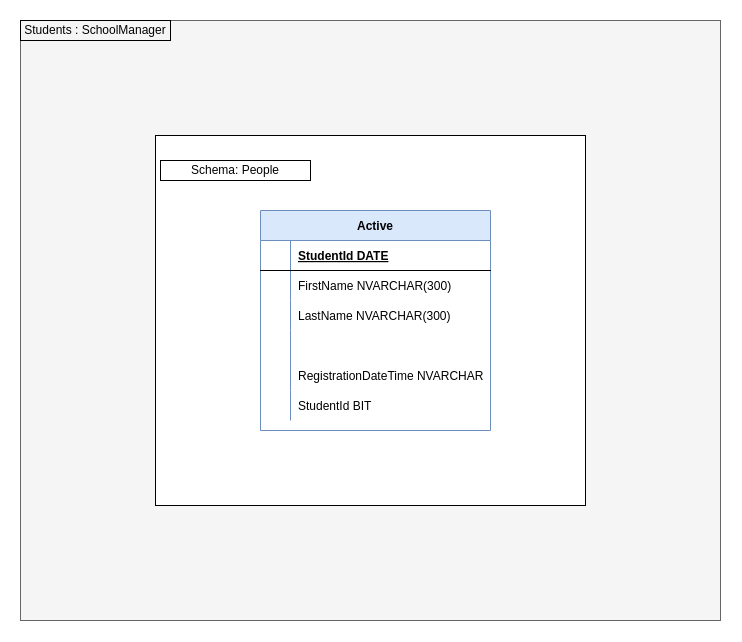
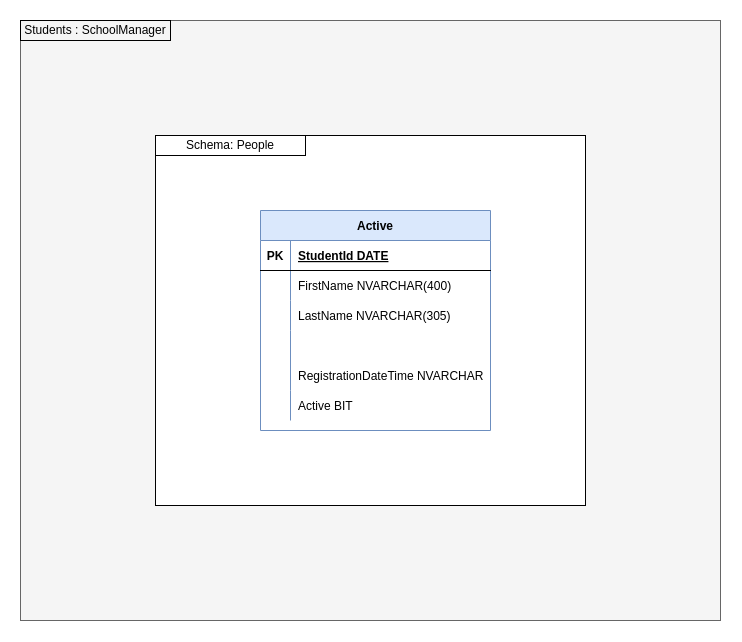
- <mxCell id="23" value="Schema: People" style="text;html=1;align=center;verticalAlign=middle;whiteSpace=wrap;rounded=0;strokeColor=#000000;" vertex="1" parent="1"><mxGeometry x="160" y="160" width="150" height="20" as="geometry" /></mxCell>
+ <mxCell id="23" value="Schema: People" style="text;html=1;align=center;verticalAlign=middle;whiteSpace=wrap;rounded=0;strokeColor=#000000;" vertex="1" parent="1"><mxGeometry x="155" y="135" width="150" height="20" as="geometry" /></mxCell>
+ <mxCell id="7" value="PK" style="shape=partialRectangle;connectable=0;fillColor=none;top=0;left=0;bottom=0;right=0;fontStyle=1;overflow=hidden;" vertex="1" parent="6"><mxGeometry width="30" height="30" as="geometry" /></mxCell>
- <mxCell id="11" value="FirstName NVARCHAR(300)" style="shape=partialRectangle;connectable=0;fillColor=none;top=0;left=0;bottom=0;right=0;align=left;spacingLeft=6;overflow=hidden;" vertex="1" parent="9"><mxGeometry x="30" width="200" height="30" as="geometry" /></mxCell>
+ <mxCell id="11" value="FirstName NVARCHAR(400)" style="shape=partialRectangle;connectable=0;fillColor=none;top=0;left=0;bottom=0;right=0;align=left;spacingLeft=6;overflow=hidden;" vertex="1" parent="9"><mxGeometry x="30" width="200" height="30" as="geometry" /></mxCell>
- <mxCell id="14" value="LastName NVARCHAR(300)" style="shape=partialRectangle;connectable=0;fillColor=none;top=0;left=0;bottom=0;right=0;align=left;spacingLeft=6;overflow=hidden;" vertex="1" parent="12"><mxGeometry x="30" width="200" height="30" as="geometry" /></mxCell>
+ <mxCell id="14" value="LastName NVARCHAR(305)" style="shape=partialRectangle;connectable=0;fillColor=none;top=0;left=0;bottom=0;right=0;align=left;spacingLeft=6;overflow=hidden;" vertex="1" parent="12"><mxGeometry x="30" width="200" height="30" as="geometry" /></mxCell>
- <mxCell id="22" value="StudentId BIT" style="shape=partialRectangle;connectable=0;fillColor=none;top=0;left=0;bottom=0;right=0;align=left;spacingLeft=6;overflow=hidden;" vertex="1" parent="20"><mxGeometry x="30" width="200" height="30" as="geometry" /></mxCell>
+ <mxCell id="22" value="Active BIT" style="shape=partialRectangle;connectable=0;fillColor=none;top=0;left=0;bottom=0;right=0;align=left;spacingLeft=6;overflow=hidden;" vertex="1" parent="20"><mxGeometry x="30" width="200" height="30" as="geometry" /></mxCell>
